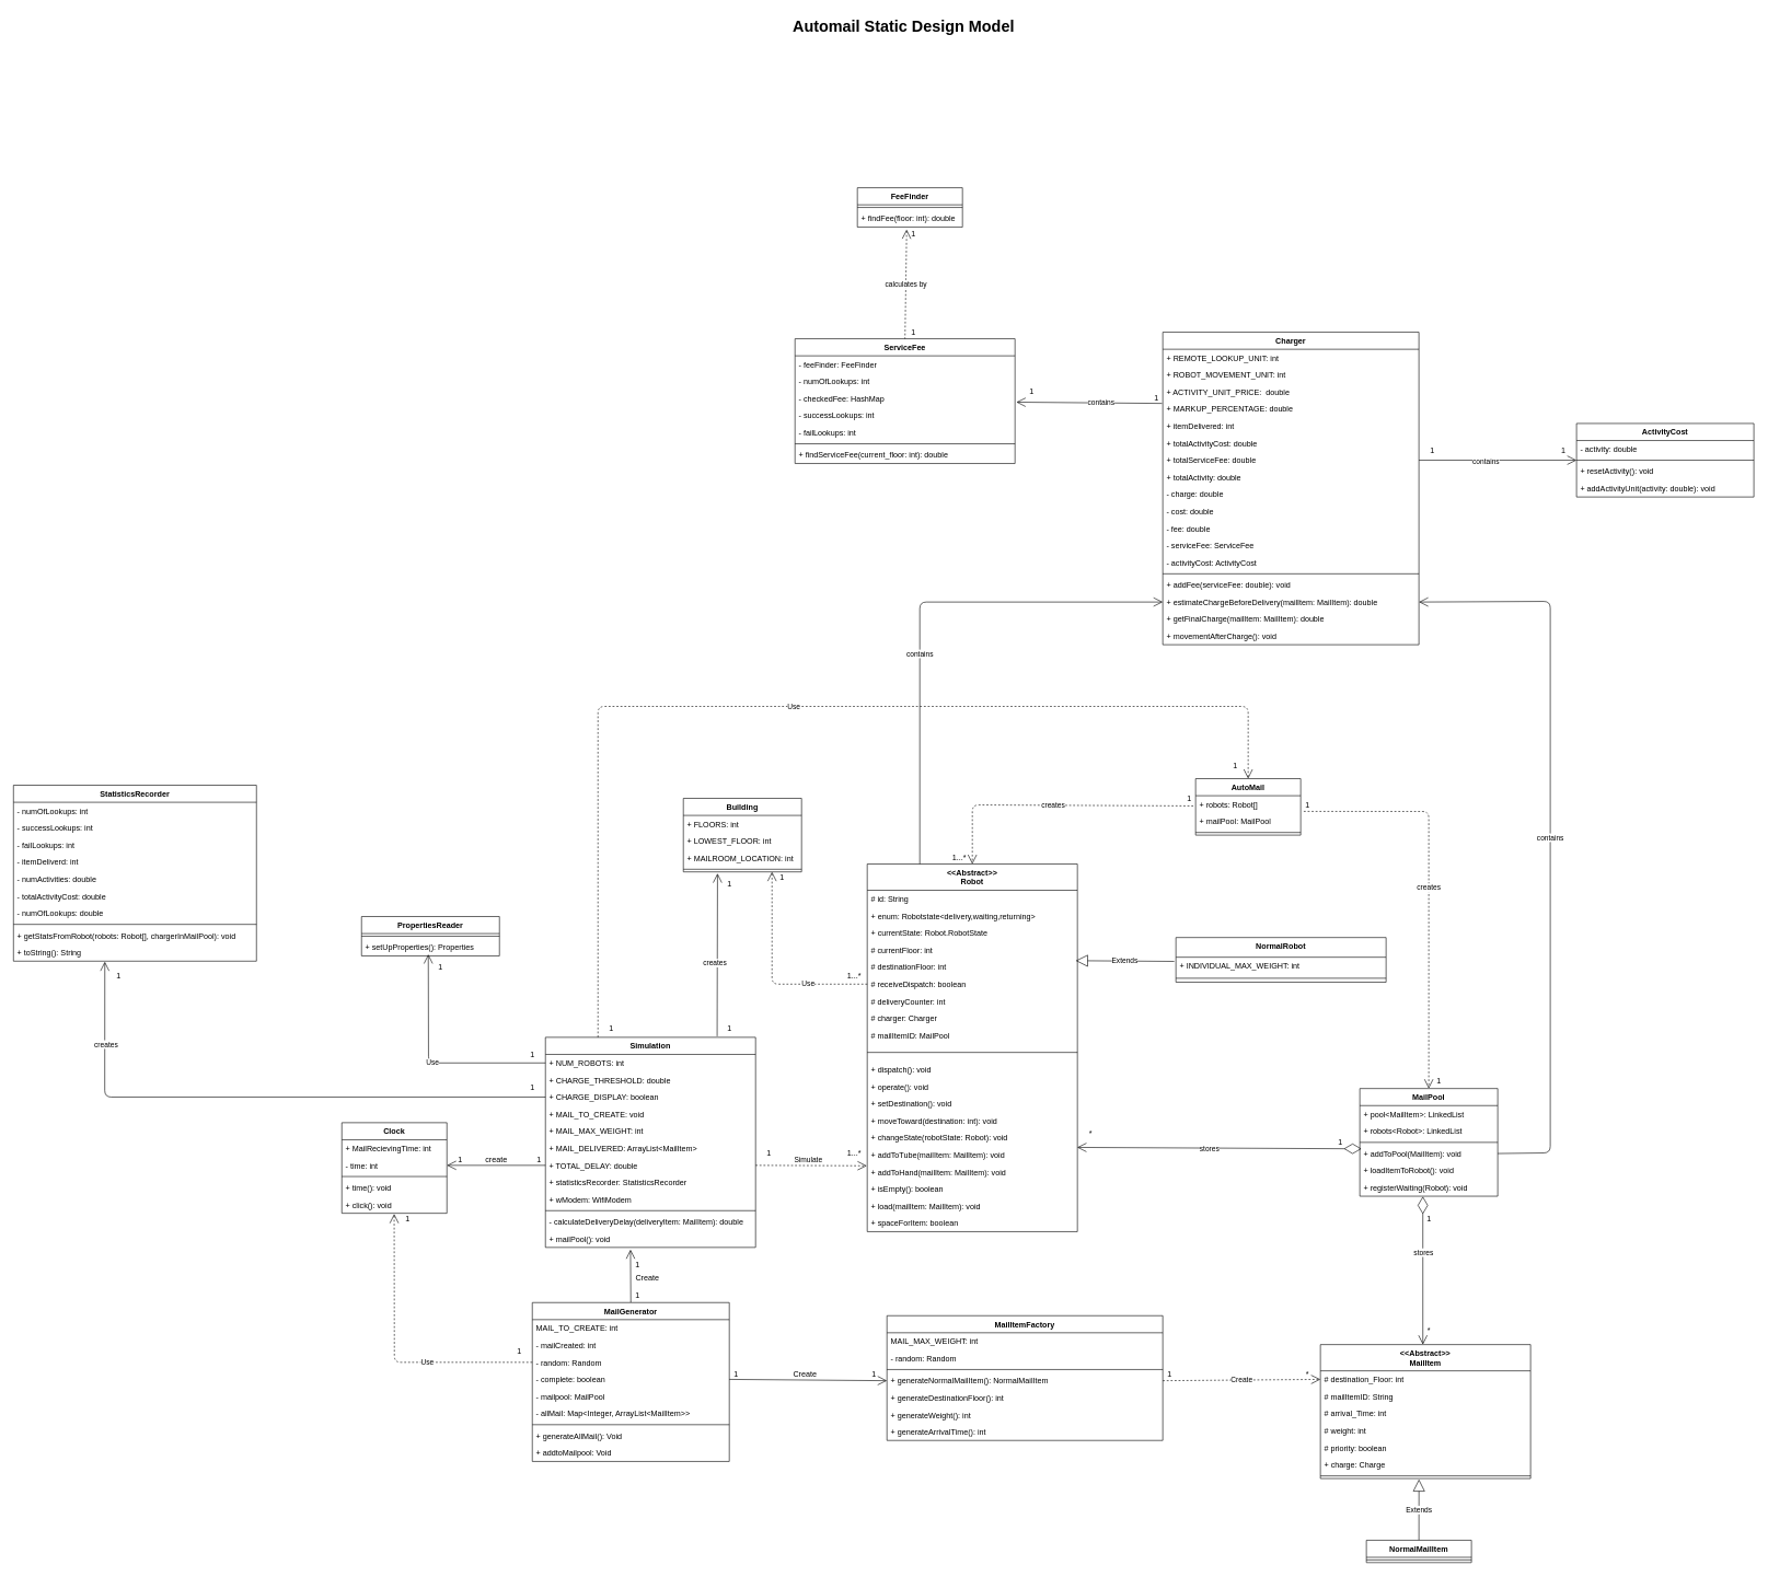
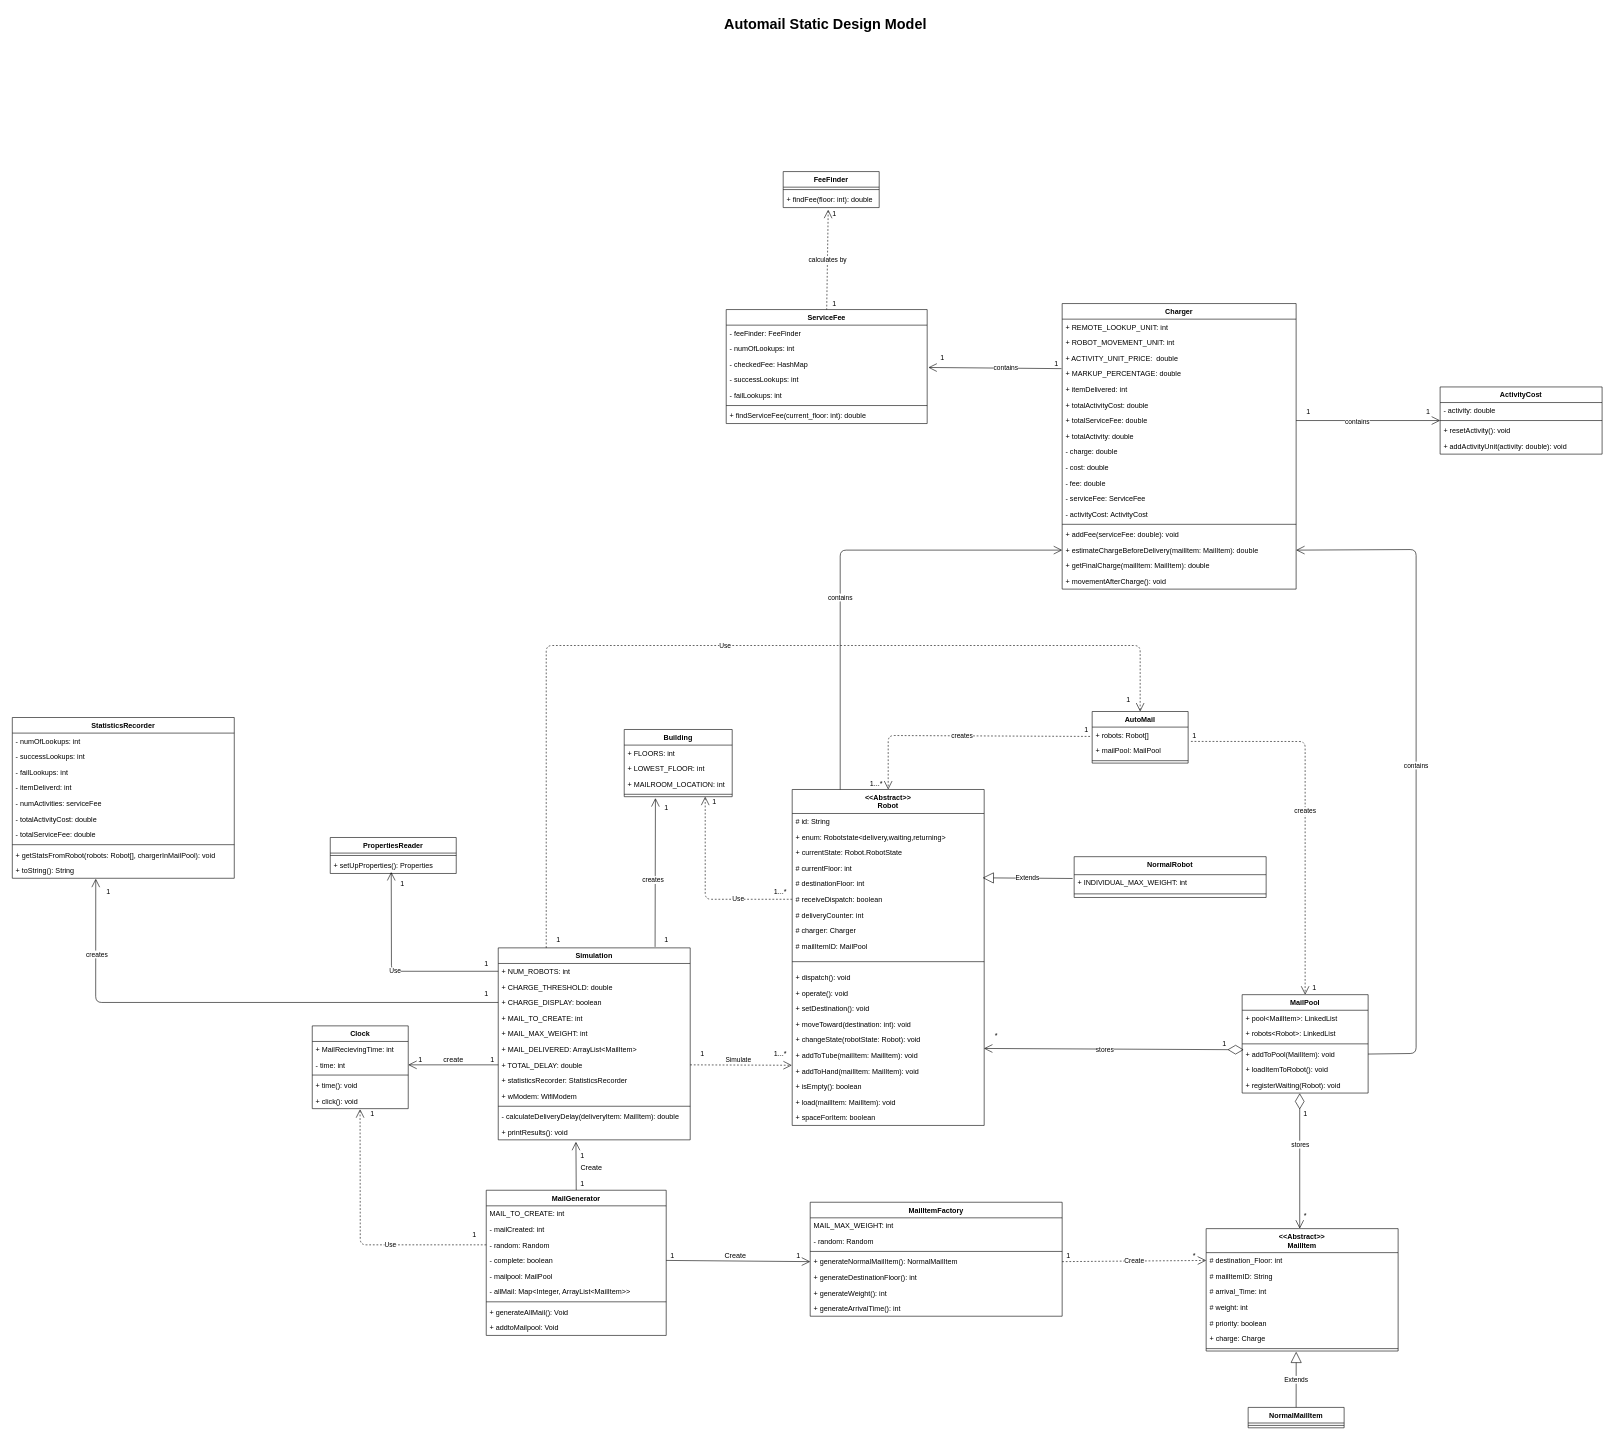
- <mxCell id="146" value="- numActivities: double" style="text;strokeColor=none;fillColor=none;align=left;verticalAlign=top;spacingLeft=4;spacingRight=4;overflow=hidden;rotatable=0;points=[[0,0.5],[1,0.5]];portConstraint=eastwest;" parent="141" vertex="1"><mxGeometry y="130" width="370" height="26" as="geometry" /></mxCell>
+ <mxCell id="146" value="- numActivities: serviceFee" style="text;strokeColor=none;fillColor=none;align=left;verticalAlign=top;spacingLeft=4;spacingRight=4;overflow=hidden;rotatable=0;points=[[0,0.5],[1,0.5]];portConstraint=eastwest;" parent="141" vertex="1"><mxGeometry y="130" width="370" height="26" as="geometry" /></mxCell>
- <mxCell id="148" value="- numOfLookups: double" style="text;strokeColor=none;fillColor=none;align=left;verticalAlign=top;spacingLeft=4;spacingRight=4;overflow=hidden;rotatable=0;points=[[0,0.5],[1,0.5]];portConstraint=eastwest;" parent="141" vertex="1"><mxGeometry y="182" width="370" height="26" as="geometry" /></mxCell>
+ <mxCell id="148" value="- totalServiceFee: double" style="text;strokeColor=none;fillColor=none;align=left;verticalAlign=top;spacingLeft=4;spacingRight=4;overflow=hidden;rotatable=0;points=[[0,0.5],[1,0.5]];portConstraint=eastwest;" parent="141" vertex="1"><mxGeometry y="182" width="370" height="26" as="geometry" /></mxCell>
- <mxCell id="131" value="+ MAIL_TO_CREATE: void" style="text;strokeColor=none;fillColor=none;align=left;verticalAlign=top;spacingLeft=4;spacingRight=4;overflow=hidden;rotatable=0;points=[[0,0.5],[1,0.5]];portConstraint=eastwest;" parent="127" vertex="1"><mxGeometry y="104" width="320" height="26" as="geometry" /></mxCell>
+ <mxCell id="131" value="+ MAIL_TO_CREATE: int" style="text;strokeColor=none;fillColor=none;align=left;verticalAlign=top;spacingLeft=4;spacingRight=4;overflow=hidden;rotatable=0;points=[[0,0.5],[1,0.5]];portConstraint=eastwest;" parent="127" vertex="1"><mxGeometry y="104" width="320" height="26" as="geometry" /></mxCell>
- <mxCell id="139" value="+ mailPool(): void" style="text;strokeColor=none;fillColor=none;align=left;verticalAlign=top;spacingLeft=4;spacingRight=4;overflow=hidden;rotatable=0;points=[[0,0.5],[1,0.5]];portConstraint=eastwest;" parent="127" vertex="1"><mxGeometry y="294" width="320" height="26" as="geometry" /></mxCell>
+ <mxCell id="139" value="+ printResults(): void" style="text;strokeColor=none;fillColor=none;align=left;verticalAlign=top;spacingLeft=4;spacingRight=4;overflow=hidden;rotatable=0;points=[[0,0.5],[1,0.5]];portConstraint=eastwest;" parent="127" vertex="1"><mxGeometry y="294" width="320" height="26" as="geometry" /></mxCell>
